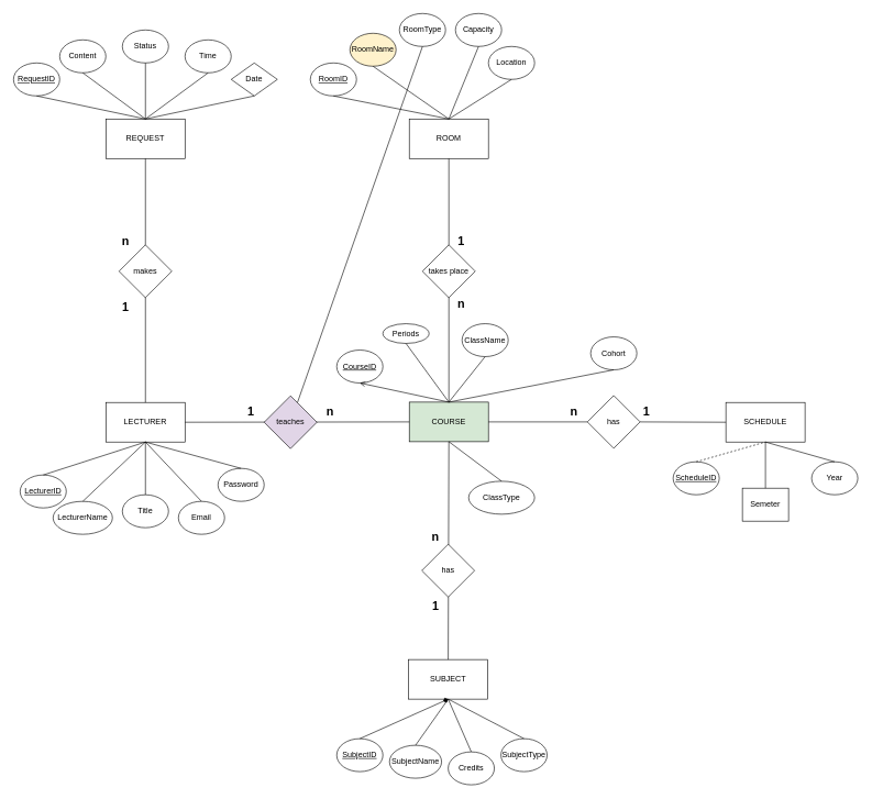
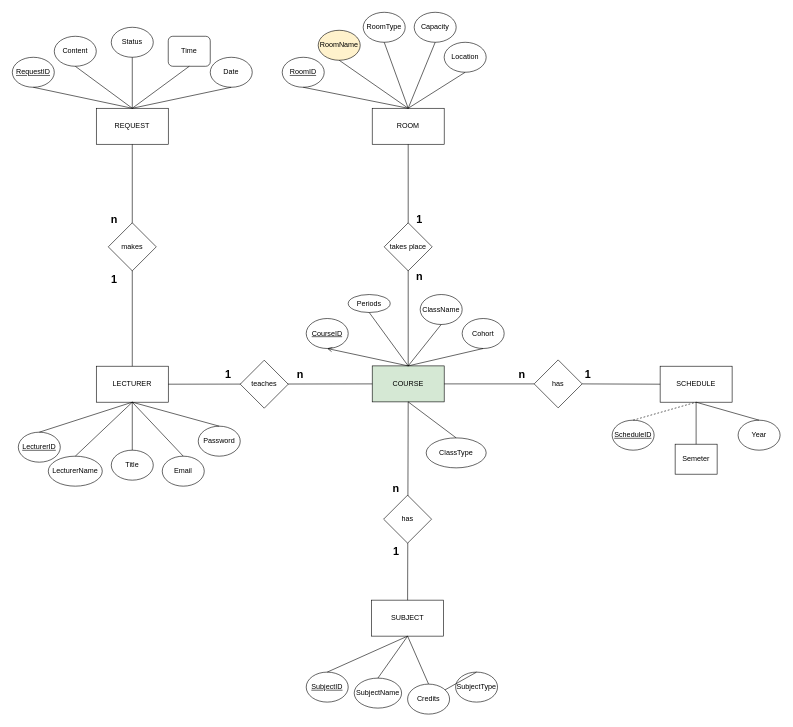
- <mxCell id="11" value="Time" style="ellipse;whiteSpace=wrap;html=1;" parent="1" vertex="1"><mxGeometry x="280" y="60" width="70" height="50" as="geometry" /></mxCell>
+ <mxCell id="11" value="Time" style="whiteSpace=wrap;html=1;rounded=1;" parent="1" vertex="1"><mxGeometry x="280" y="60" width="70" height="50" as="geometry" /></mxCell>
- <mxCell id="12" value="Date" style="rhombus;whiteSpace=wrap;html=1;" parent="1" vertex="1"><mxGeometry x="350" y="95" width="70" height="50" as="geometry" /></mxCell>
+ <mxCell id="12" value="Date" style="ellipse;whiteSpace=wrap;html=1;" parent="1" vertex="1"><mxGeometry x="350" y="95" width="70" height="50" as="geometry" /></mxCell>
- <mxCell id="38" value="" style="endArrow=none;html=1;rounded=0;exitX=0.5;exitY=1;exitDx=0;exitDy=0;" parent="1" source="34" target="68" edge="1"><mxGeometry width="50" height="50" relative="1" as="geometry"><mxPoint x="575" y="110" as="sourcePoint" /><mxPoint x="690" y="190" as="targetPoint" /></mxGeometry></mxCell>
+ <mxCell id="38" value="" style="endArrow=none;html=1;rounded=0;entryX=0.5;entryY=0;entryDx=0;entryDy=0;exitX=0.5;exitY=1;exitDx=0;exitDy=0;" parent="1" source="34" target="3" edge="1"><mxGeometry width="50" height="50" relative="1" as="geometry"><mxPoint x="575" y="110" as="sourcePoint" /><mxPoint x="690" y="190" as="targetPoint" /></mxGeometry></mxCell>
- <mxCell id="52" value="Cohort" style="ellipse;whiteSpace=wrap;html=1;" parent="1" vertex="1"><mxGeometry x="895" y="510.5" width="70" height="50" as="geometry" /></mxCell>
+ <mxCell id="52" value="Cohort" style="ellipse;whiteSpace=wrap;html=1;" parent="1" vertex="1"><mxGeometry x="770" y="530.5" width="70" height="50" as="geometry" /></mxCell>
- <mxCell id="68" value="teaches" style="rhombus;whiteSpace=wrap;html=1;fillColor=#e1d5e7;" parent="1" vertex="1"><mxGeometry x="400" y="600" width="80" height="80" as="geometry" /></mxCell>
+ <mxCell id="68" value="teaches" style="rhombus;whiteSpace=wrap;html=1;" parent="1" vertex="1"><mxGeometry x="400" y="600" width="80" height="80" as="geometry" /></mxCell>
- <mxCell id="46" value="" style="endArrow=diamond;html=1;rounded=0;entryX=0.5;entryY=1;entryDx=0;entryDy=0;exitX=0.5;exitY=0;exitDx=0;exitDy=0;" parent="1" source="41" target="6" edge="1"><mxGeometry width="50" height="50" relative="1" as="geometry"><mxPoint x="689" y="1140" as="sourcePoint" /><mxPoint x="689" y="1070" as="targetPoint" /></mxGeometry></mxCell>
+ <mxCell id="46" value="" style="endArrow=none;html=1;rounded=0;entryX=0.5;entryY=1;entryDx=0;entryDy=0;exitX=0.5;exitY=0;exitDx=0;exitDy=0;" parent="1" source="41" target="6" edge="1"><mxGeometry width="50" height="50" relative="1" as="geometry"><mxPoint x="689" y="1140" as="sourcePoint" /><mxPoint x="689" y="1070" as="targetPoint" /></mxGeometry></mxCell>
- <mxCell id="48" value="" style="endArrow=none;html=1;rounded=0;exitX=0.5;exitY=0;exitDx=0;exitDy=0;entryX=0.5;entryY=1;entryDx=0;entryDy=0;" parent="1" source="44" target="6" edge="1"><mxGeometry width="50" height="50" relative="1" as="geometry"><mxPoint x="724" y="1140" as="sourcePoint" /><mxPoint x="689" y="1070" as="targetPoint" /></mxGeometry></mxCell>
+ <mxCell id="48" value="" style="endArrow=none;html=1;rounded=0;exitX=0.5;exitY=0;exitDx=0;exitDy=0;" parent="1" source="44" target="43" edge="1"><mxGeometry width="50" height="50" relative="1" as="geometry"><mxPoint x="724" y="1140" as="sourcePoint" /><mxPoint x="689" y="1070" as="targetPoint" /></mxGeometry></mxCell>
